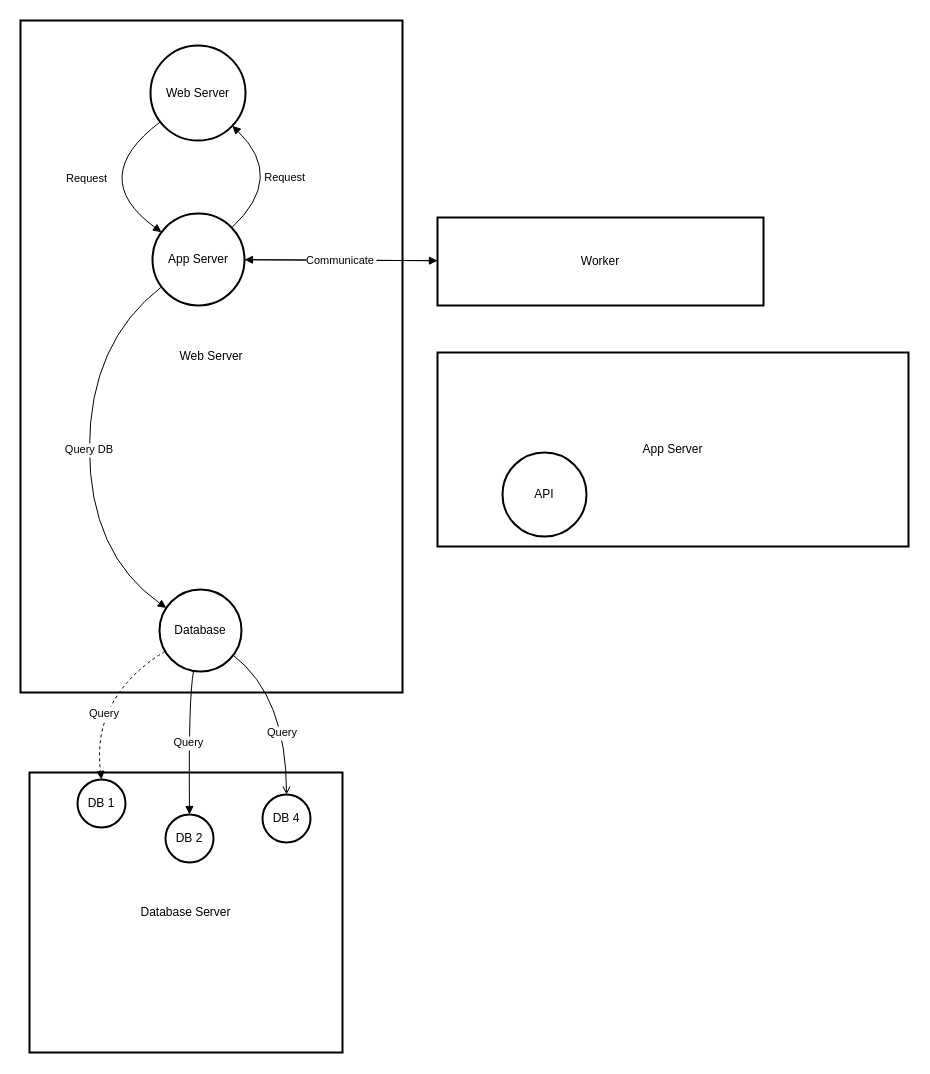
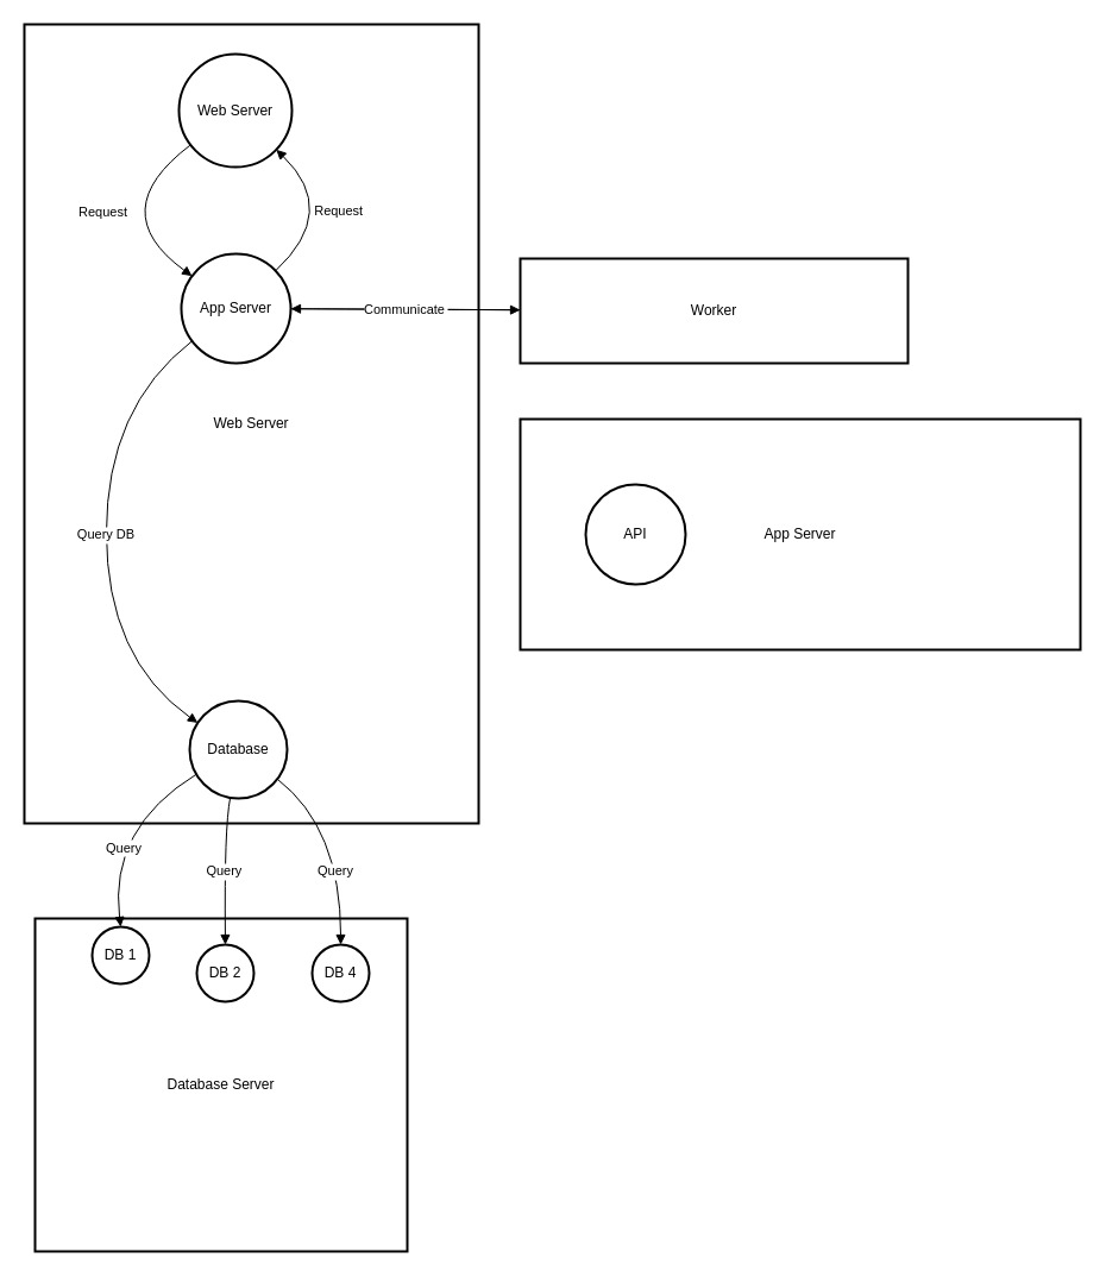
- <mxCell id="9" value="API" style="ellipse;aspect=fixed;strokeWidth=2;whiteSpace=wrap;" parent="1" vertex="1"><mxGeometry x="502" y="452" width="84" height="84" as="geometry" /></mxCell>
+ <mxCell id="9" value="API" style="ellipse;aspect=fixed;strokeWidth=2;whiteSpace=wrap;" parent="1" vertex="1"><mxGeometry x="492" y="407" width="84" height="84" as="geometry" /></mxCell>
- <mxCell id="16" value="Query" style="curved=1;startArrow=none;endArrow=block;exitX=0;exitY=0.8;entryX=0.49;entryY=0.01;dashed=1;" parent="1" source="8" target="10" edge="1"><mxGeometry x="0.219" y="11" relative="1" as="geometry"><Array as="points"><mxPoint x="91" y="696" /></Array><mxPoint as="offset" /></mxGeometry></mxCell>
+ <mxCell id="16" value="Query" style="curved=1;startArrow=none;endArrow=block;exitX=0;exitY=0.8;entryX=0.49;entryY=0.01;" parent="1" source="8" target="10" edge="1"><mxGeometry x="0.219" y="11" relative="1" as="geometry"><Array as="points"><mxPoint x="91" y="696" /></Array><mxPoint as="offset" /></mxGeometry></mxCell>
- <mxCell id="18" value="Query" style="curved=1;startArrow=none;endArrow=open;exitX=1;exitY=0.88;entryX=0.5;entryY=0.01;" parent="1" source="8" target="12" edge="1"><mxGeometry x="0.25" y="-4" relative="1" as="geometry"><Array as="points"><mxPoint x="286" y="696" /></Array><mxPoint as="offset" /></mxGeometry></mxCell>
+ <mxCell id="18" value="Query" style="curved=1;startArrow=none;endArrow=block;exitX=1;exitY=0.88;entryX=0.5;entryY=0.01;" parent="1" source="8" target="12" edge="1"><mxGeometry x="0.25" y="-4" relative="1" as="geometry"><Array as="points"><mxPoint x="286" y="696" /></Array><mxPoint as="offset" /></mxGeometry></mxCell>
- <mxCell id="11" value="DB 2" style="ellipse;aspect=fixed;strokeWidth=2;whiteSpace=wrap;" parent="1" vertex="1"><mxGeometry x="165" y="814" width="48" height="48" as="geometry" /></mxCell>
+ <mxCell id="11" value="DB 2" style="ellipse;aspect=fixed;strokeWidth=2;whiteSpace=wrap;" parent="1" vertex="1"><mxGeometry x="165" y="794" width="48" height="48" as="geometry" /></mxCell>
